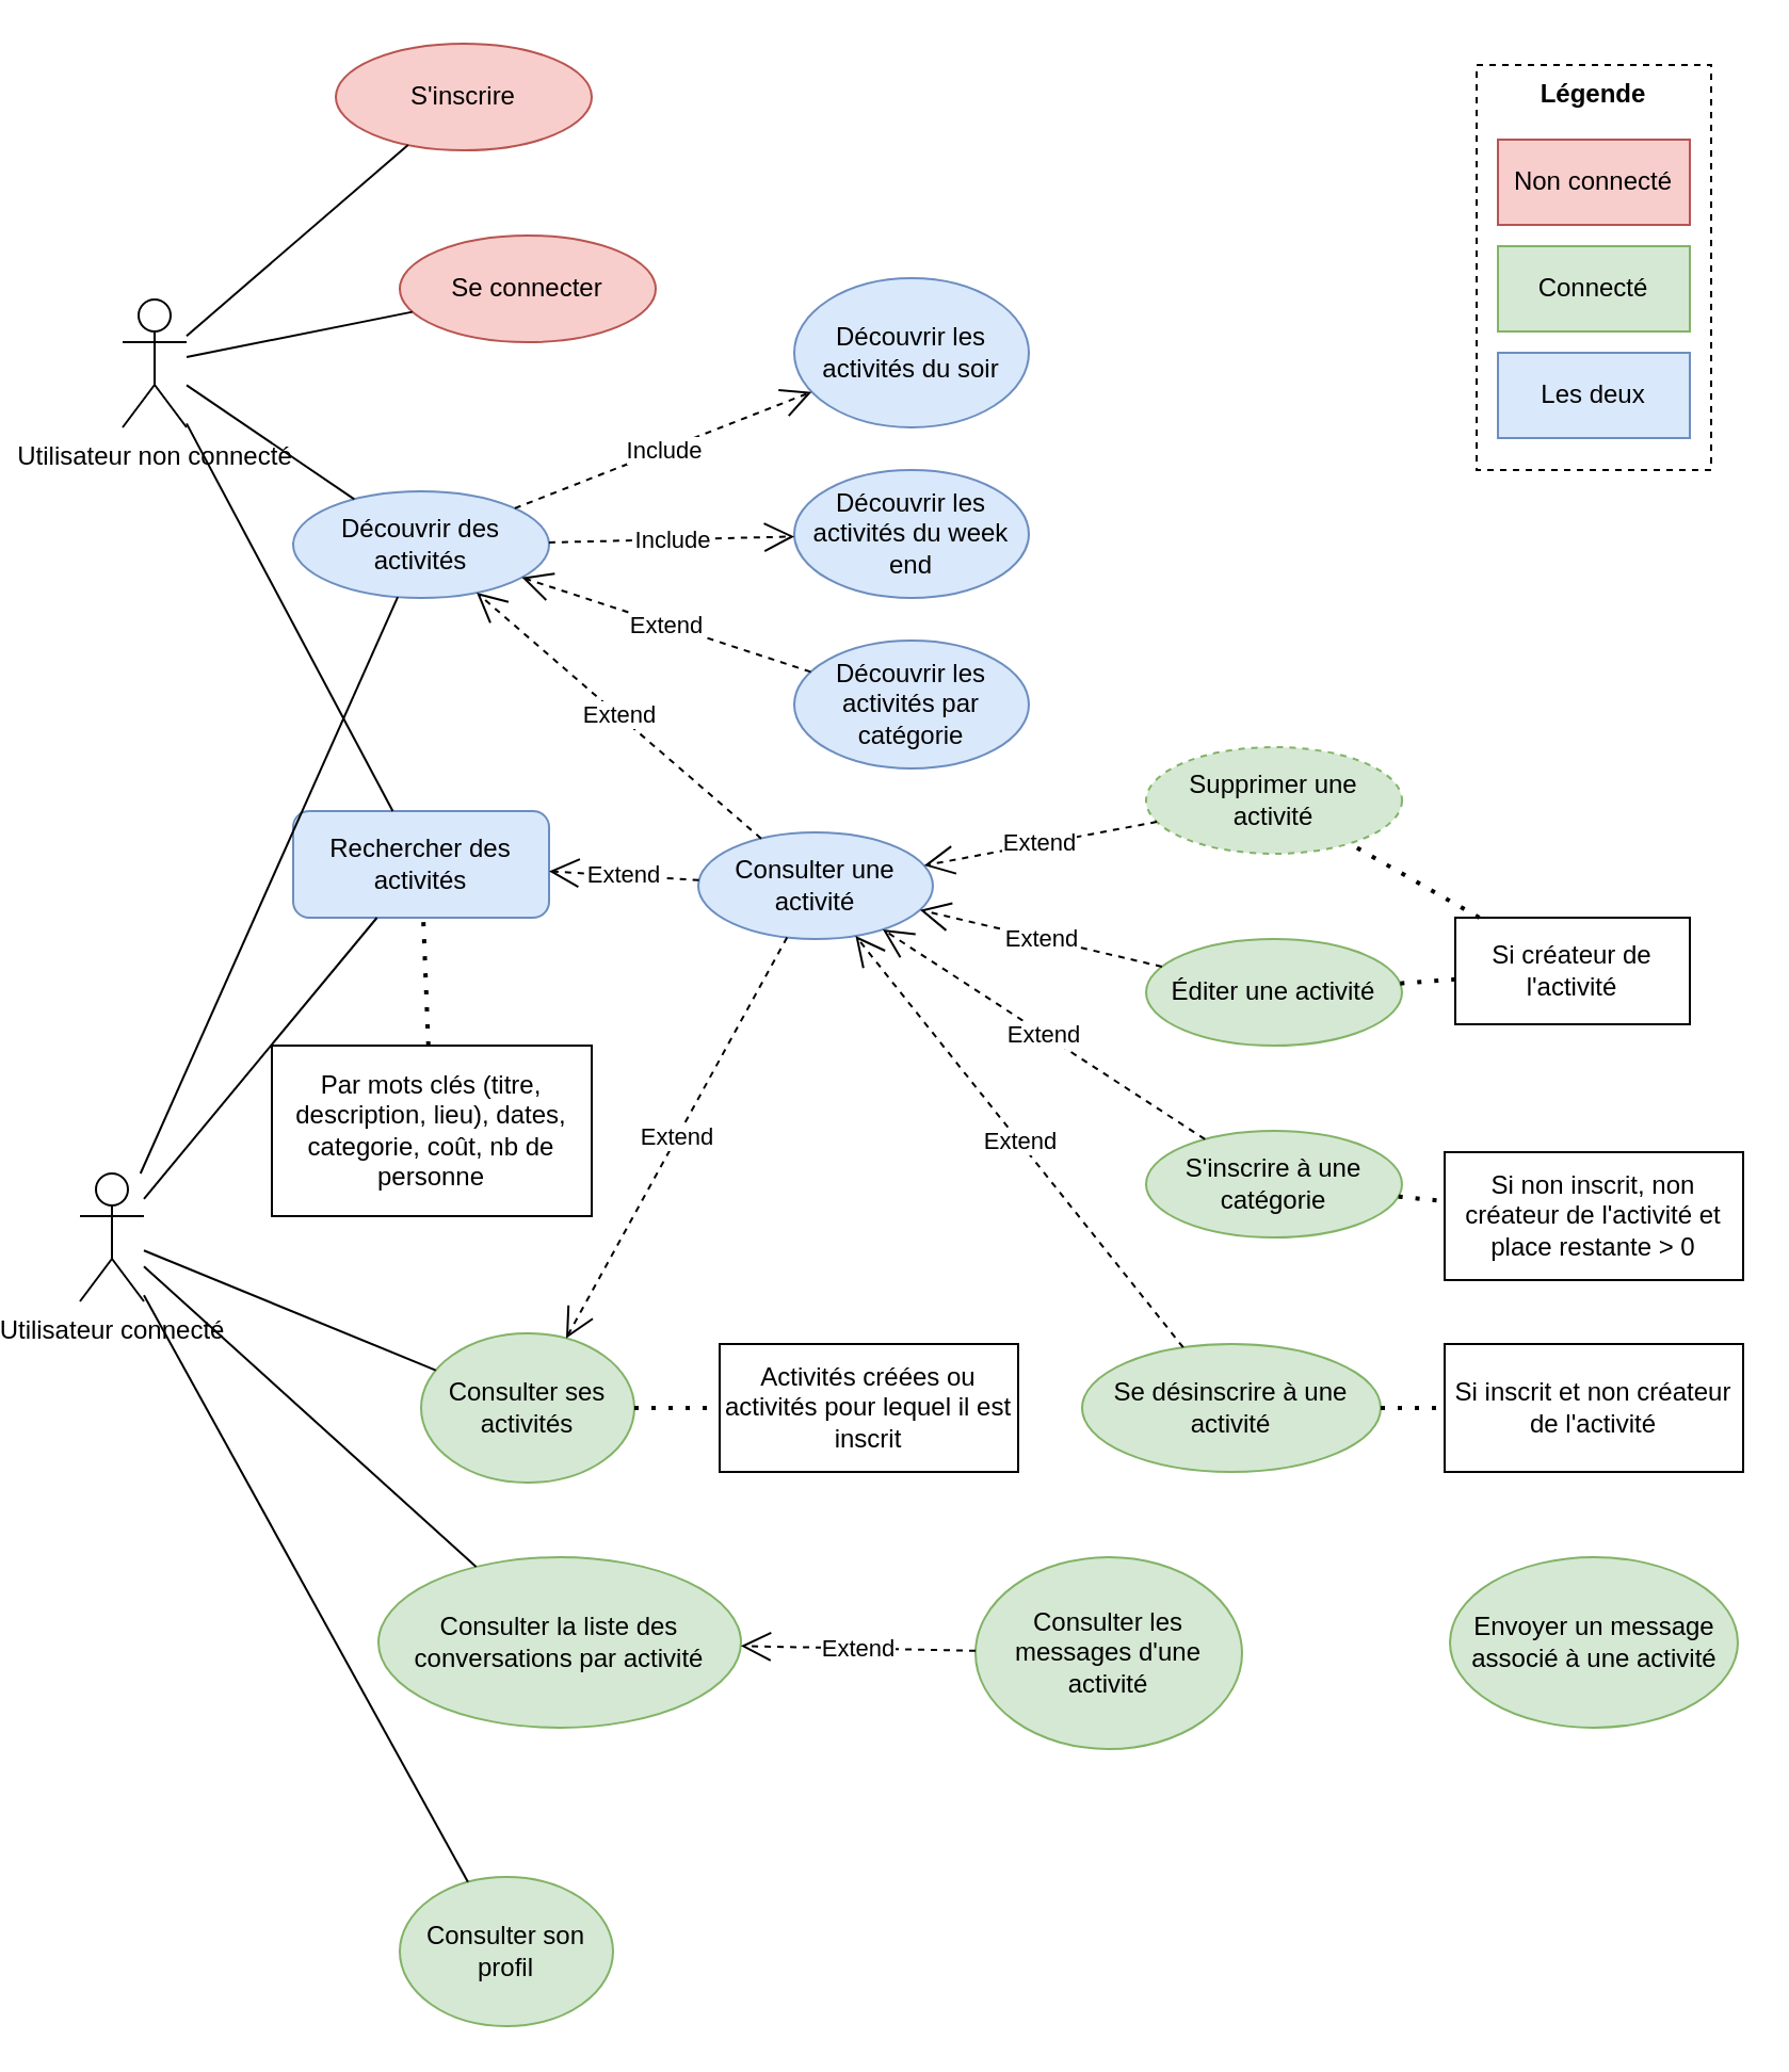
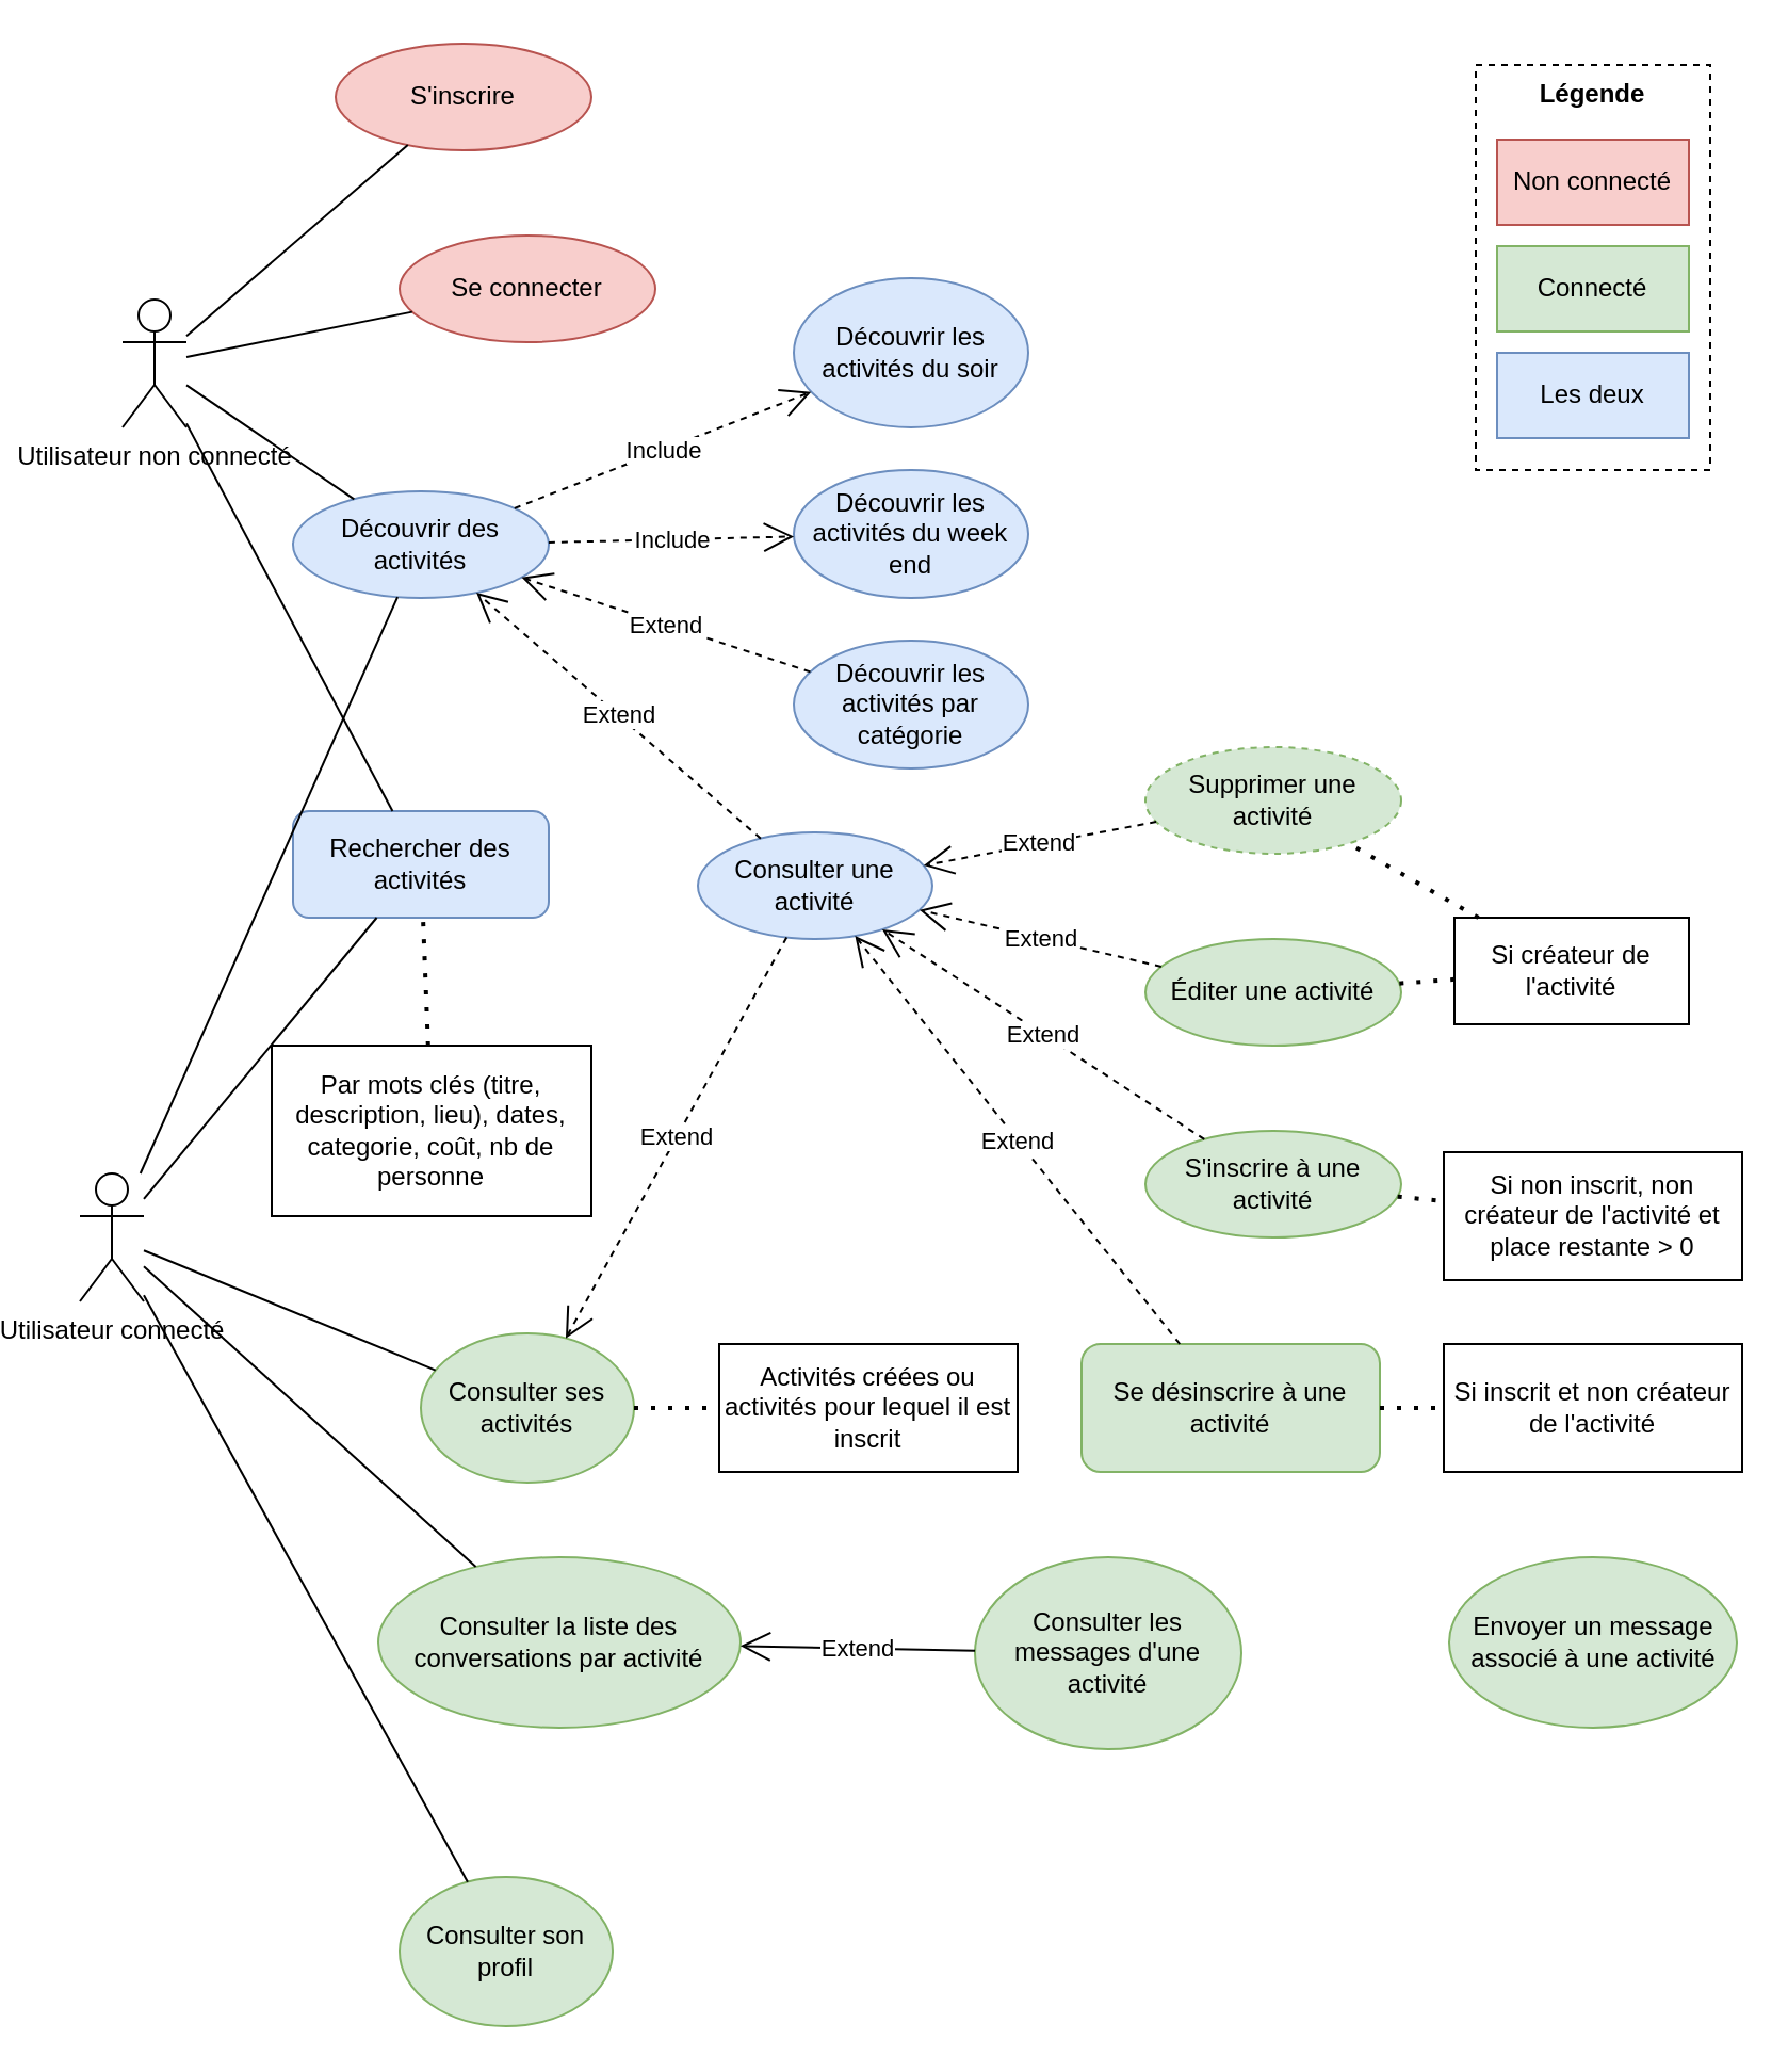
- <mxCell id="18" value="Extend" style="endArrow=open;endSize=12;dashed=1;html=1;" edge="1" parent="1" source="16" target="13"><mxGeometry width="160" relative="1" as="geometry"><mxPoint x="360" y="520" as="sourcePoint" /><mxPoint x="267.574" y="322.678" as="targetPoint" /></mxGeometry></mxCell>
- <mxCell id="26" value="S'inscrire à une catégorie" style="ellipse;whiteSpace=wrap;html=1;fillColor=#d5e8d4;strokeColor=#82b366;" vertex="1" parent="1"><mxGeometry x="520" y="530" width="120" height="50" as="geometry" /></mxCell>
+ <mxCell id="26" value="S'inscrire à une activité" style="ellipse;whiteSpace=wrap;html=1;fillColor=#d5e8d4;strokeColor=#82b366;" vertex="1" parent="1"><mxGeometry x="520" y="530" width="120" height="50" as="geometry" /></mxCell>
- <mxCell id="30" value="Se désinscrire à une activité" style="ellipse;whiteSpace=wrap;html=1;fillColor=#d5e8d4;strokeColor=#82b366;" vertex="1" parent="1"><mxGeometry x="490" y="630" width="140" height="60" as="geometry" /></mxCell>
+ <mxCell id="30" value="Se désinscrire à une activité" style="whiteSpace=wrap;html=1;fillColor=#d5e8d4;strokeColor=#82b366;rounded=1;" vertex="1" parent="1"><mxGeometry x="490" y="630" width="140" height="60" as="geometry" /></mxCell>
- <mxCell id="42" value="Extend" style="endArrow=open;endSize=12;dashed=1;html=1;" edge="1" parent="1" source="40" target="39"><mxGeometry width="160" relative="1" as="geometry"><mxPoint x="586.848" y="1090.704" as="sourcePoint" /><mxPoint x="538.805" y="1083.758" as="targetPoint" /></mxGeometry></mxCell>
+ <mxCell id="42" value="Extend" style="endArrow=open;endSize=12;dashed=0;html=1;" edge="1" parent="1" source="40" target="39"><mxGeometry width="160" relative="1" as="geometry"><mxPoint x="586.848" y="1090.704" as="sourcePoint" /><mxPoint x="538.805" y="1083.758" as="targetPoint" /></mxGeometry></mxCell>
